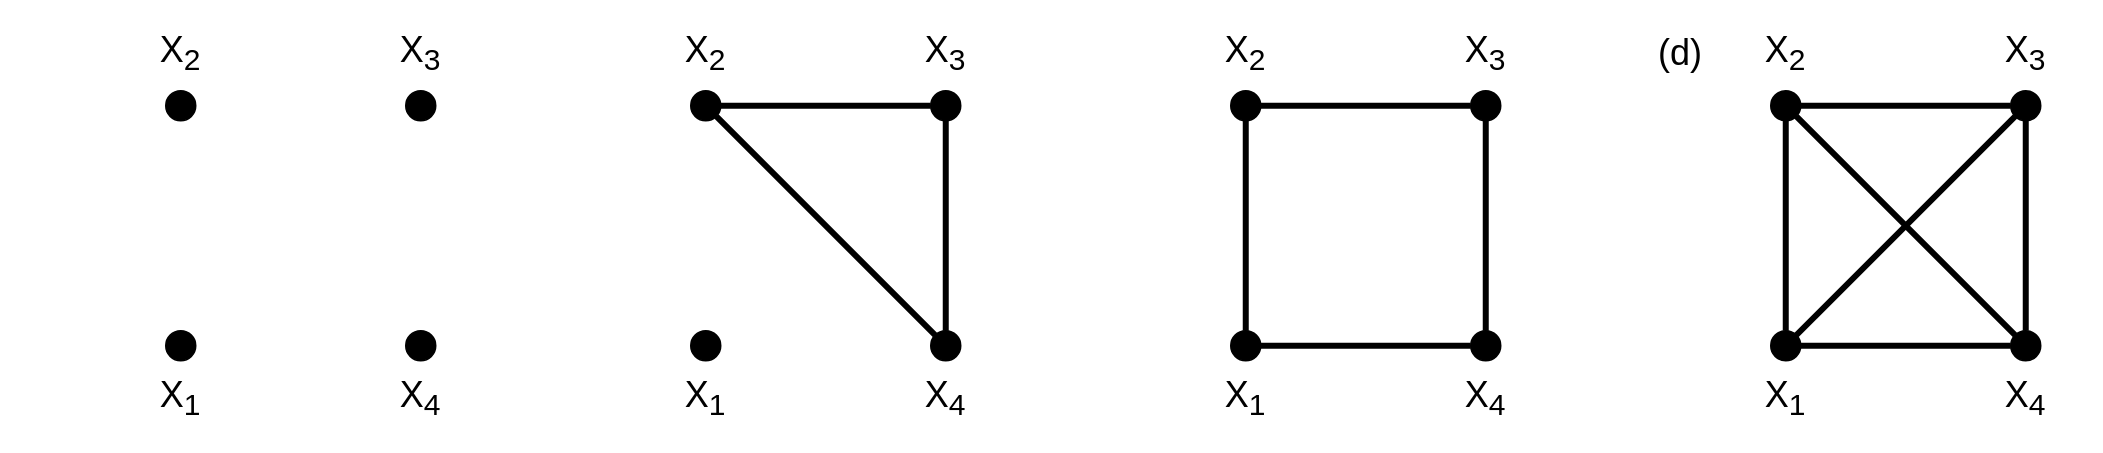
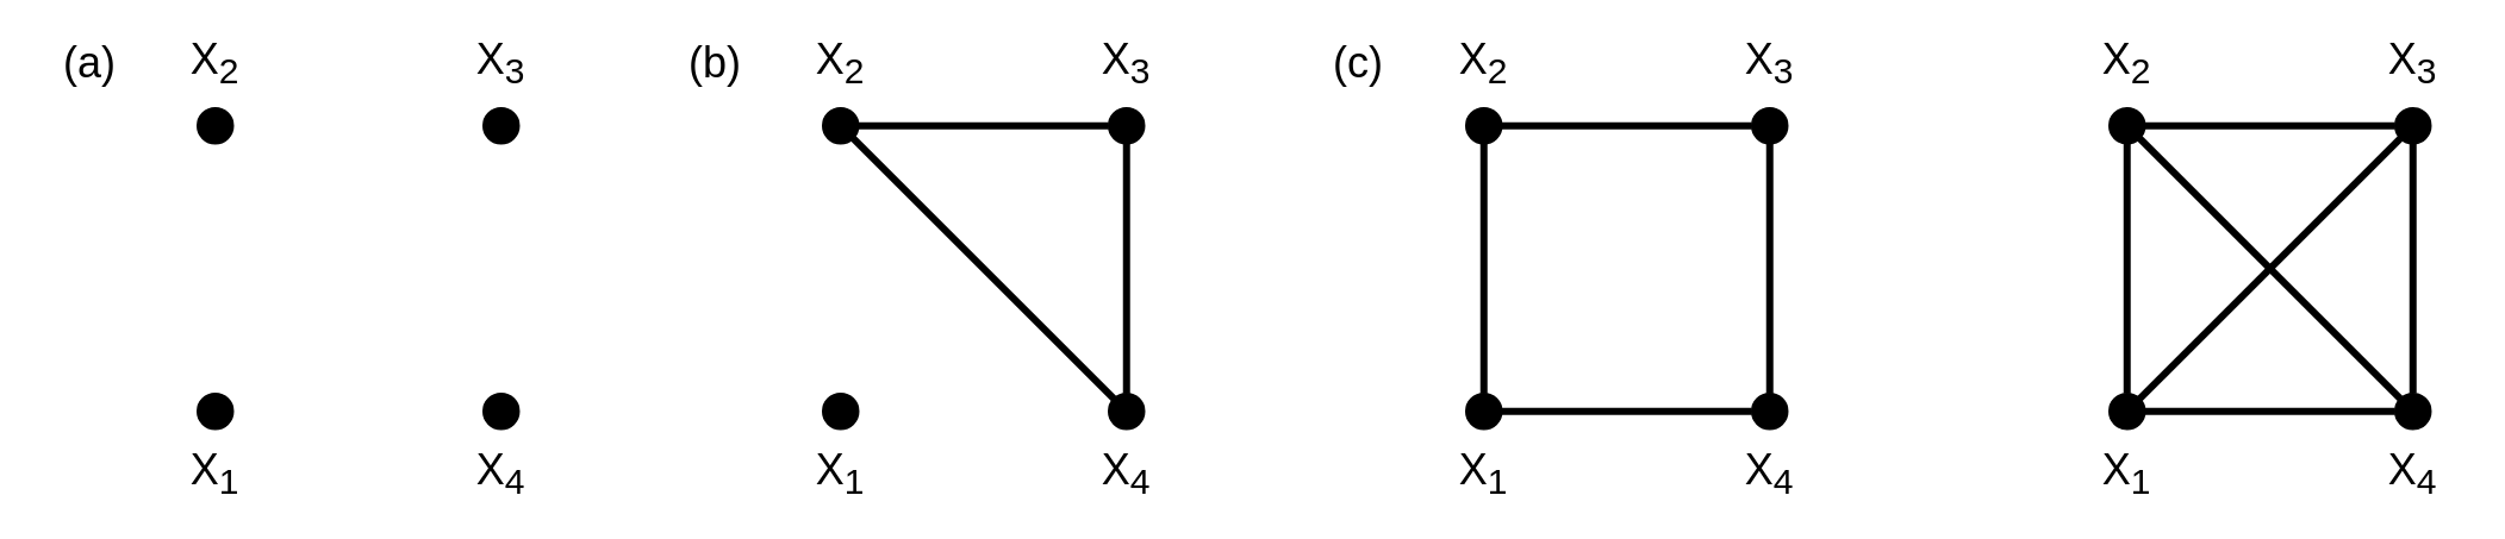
+ <mxCell id="9" value="&lt;span style=&quot;font-size: 24px;&quot;&gt;(a)&lt;/span&gt;" style="text;html=1;align=center;verticalAlign=middle;whiteSpace=wrap;rounded=0;" parent="1" vertex="1"><mxGeometry x="20" y="20" width="60" height="30" as="geometry" /></mxCell>
+ <mxCell id="21" value="&lt;span style=&quot;font-size: 24px;&quot;&gt;(b)&lt;/span&gt;" style="text;html=1;align=center;verticalAlign=middle;whiteSpace=wrap;rounded=0;" parent="1" vertex="1"><mxGeometry x="370" y="20" width="60" height="30" as="geometry" /></mxCell>
+ <mxCell id="34" value="&lt;span style=&quot;font-size: 24px;&quot;&gt;(c)&lt;/span&gt;" style="text;html=1;align=center;verticalAlign=middle;whiteSpace=wrap;rounded=0;" parent="1" vertex="1"><mxGeometry x="730" y="20" width="60" height="30" as="geometry" /></mxCell>
- <mxCell id="48" value="&lt;span style=&quot;font-size: 24px;&quot;&gt;(d)&lt;/span&gt;" style="text;html=1;align=center;verticalAlign=middle;whiteSpace=wrap;rounded=0;" vertex="1" parent="1"><mxGeometry x="1090" y="20" width="60" height="30" as="geometry" /></mxCell>
